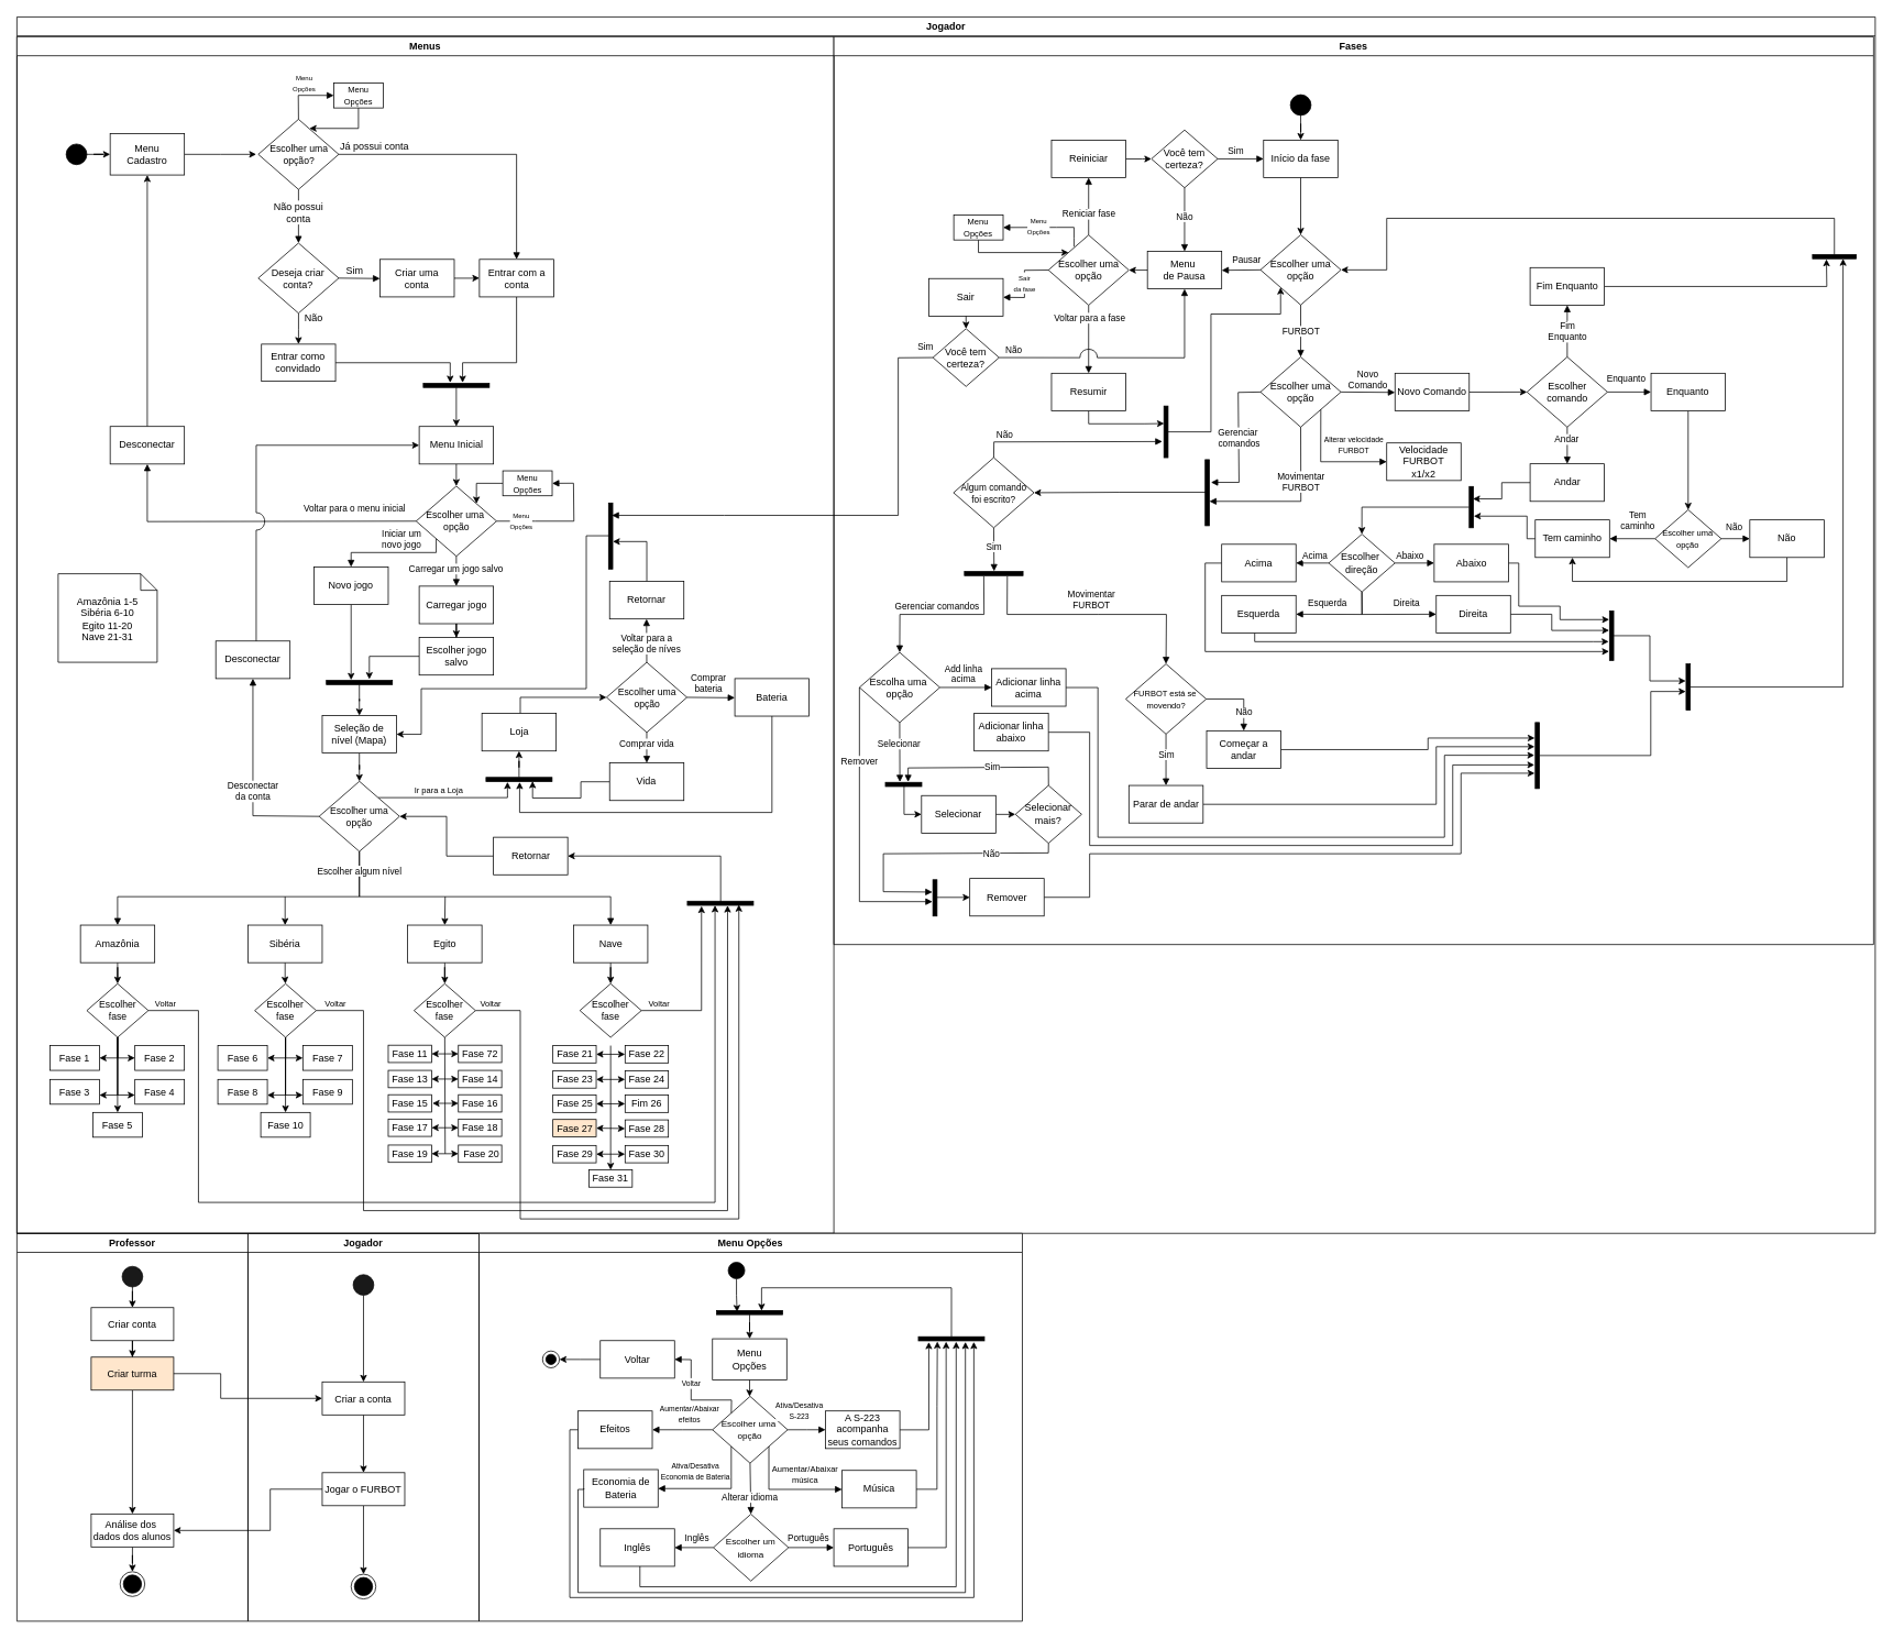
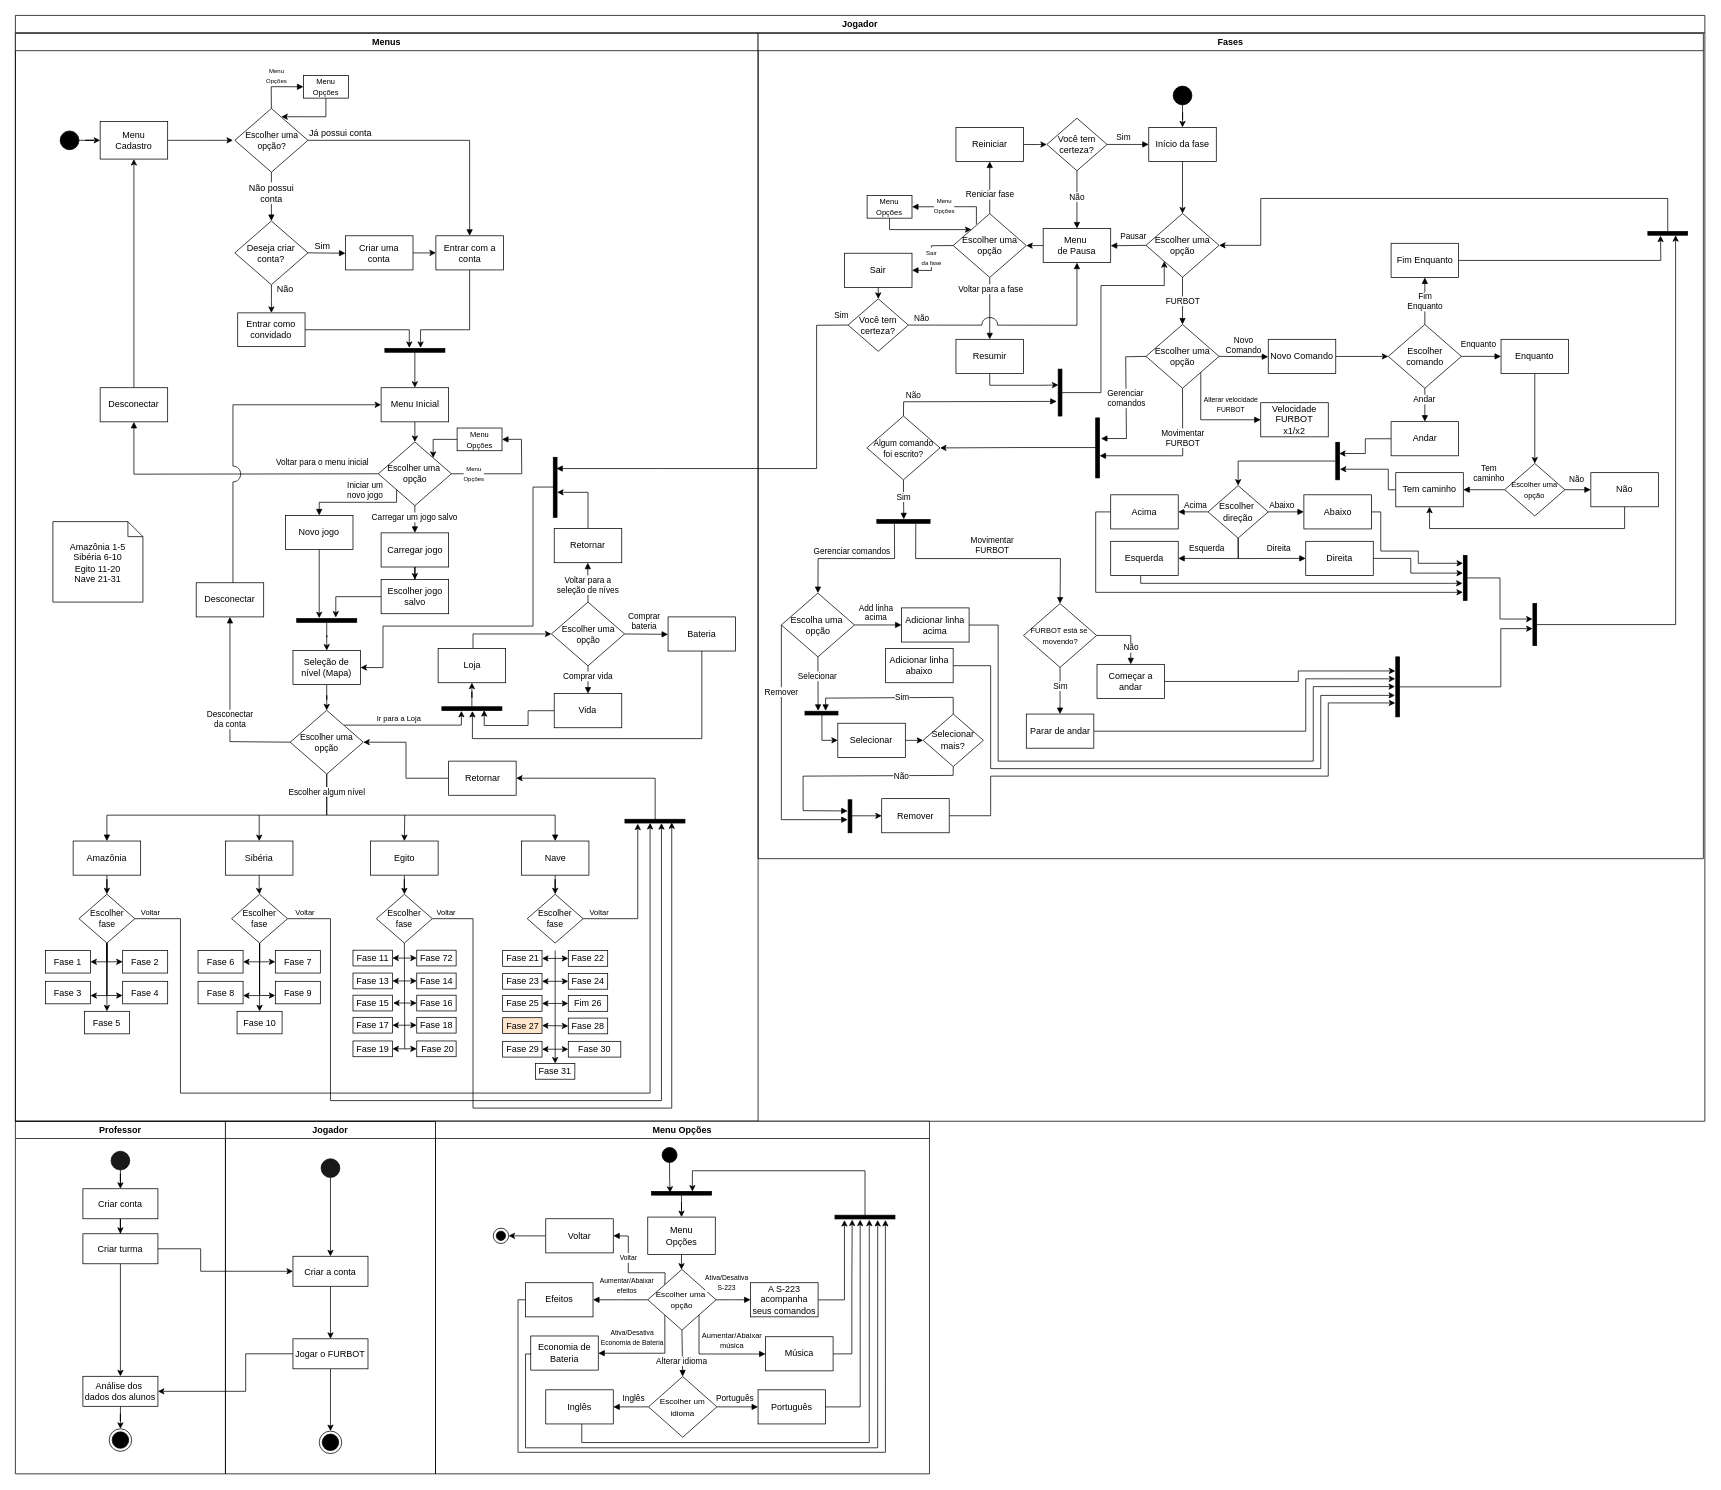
- <mxCell id="140" value="Fase 30" style="rounded=0;whiteSpace=wrap;html=1;" parent="26" vertex="1"><mxGeometry x="737" y="1343.5" width="52.5" height="21" as="geometry" /></mxCell>
+ <mxCell id="140" value="Fase 30" style="rounded=0;whiteSpace=wrap;html=1;" parent="26" vertex="1"><mxGeometry x="737" y="1343.5" width="70" height="21" as="geometry" /></mxCell>
- <mxCell id="8" value="Criar turma" style="fillColor=#ffe6cc;" parent="4" vertex="1"><mxGeometry x="90" y="150" width="100" height="40" as="geometry" /></mxCell>
+ <mxCell id="8" value="Criar turma" style="" parent="4" vertex="1"><mxGeometry x="90" y="150" width="100" height="40" as="geometry" /></mxCell>
